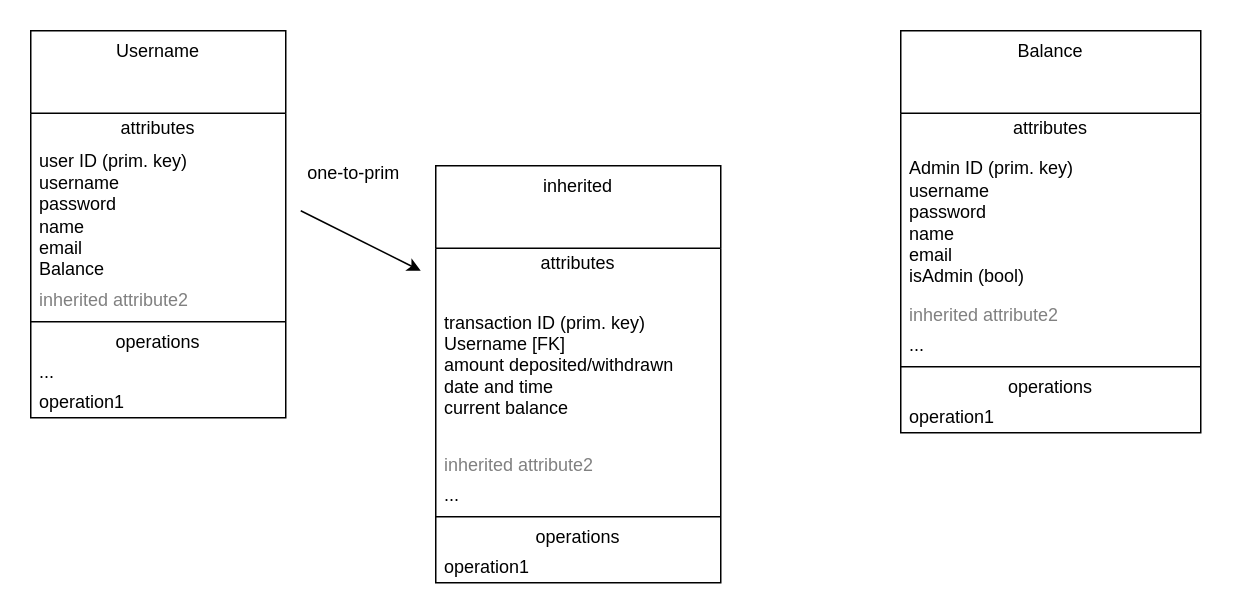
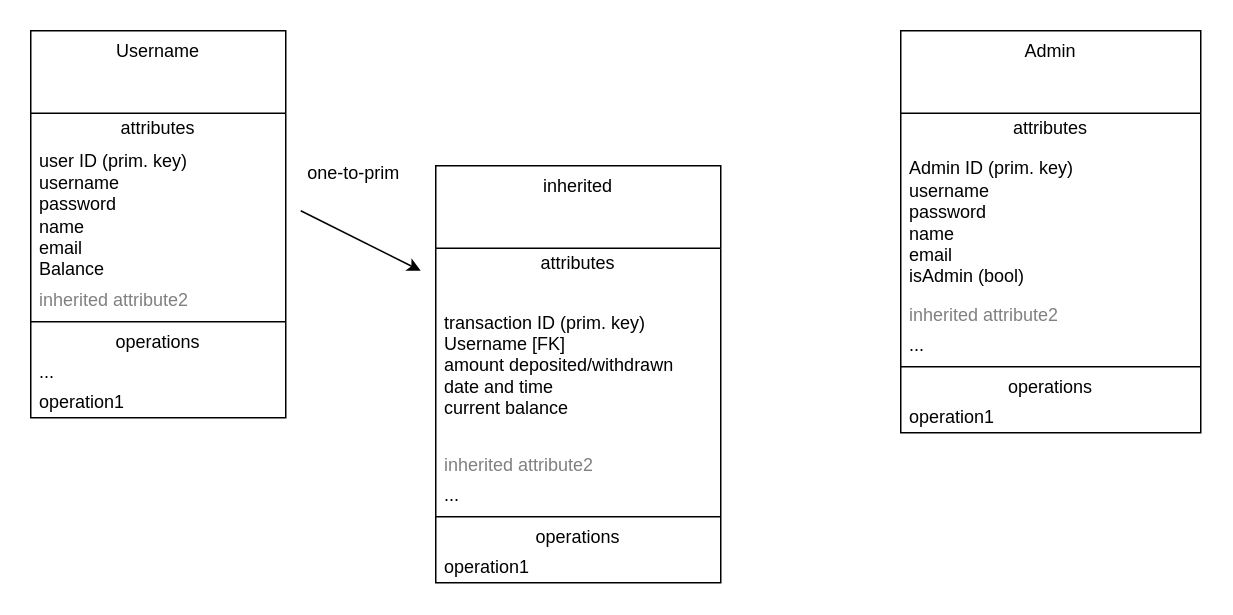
- <mxCell id="10" value="Balance" style="swimlane;fontStyle=0;align=center;verticalAlign=top;childLayout=stackLayout;horizontal=1;startSize=55;horizontalStack=0;resizeParent=1;resizeParentMax=0;resizeLast=0;collapsible=0;marginBottom=0;html=1;whiteSpace=wrap;" vertex="1" parent="1"><mxGeometry x="600" y="20" width="200" height="268" as="geometry" /></mxCell>
+ <mxCell id="10" value="Admin" style="swimlane;fontStyle=0;align=center;verticalAlign=top;childLayout=stackLayout;horizontal=1;startSize=55;horizontalStack=0;resizeParent=1;resizeParentMax=0;resizeLast=0;collapsible=0;marginBottom=0;html=1;whiteSpace=wrap;" vertex="1" parent="1"><mxGeometry x="600" y="20" width="200" height="268" as="geometry" /></mxCell>
